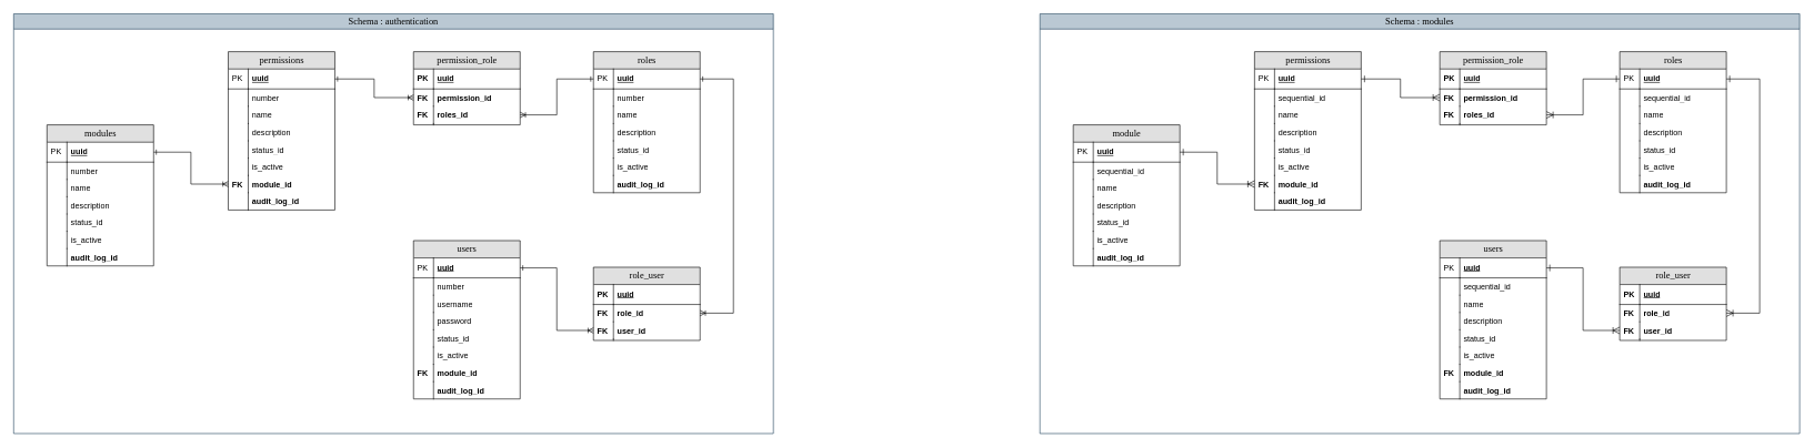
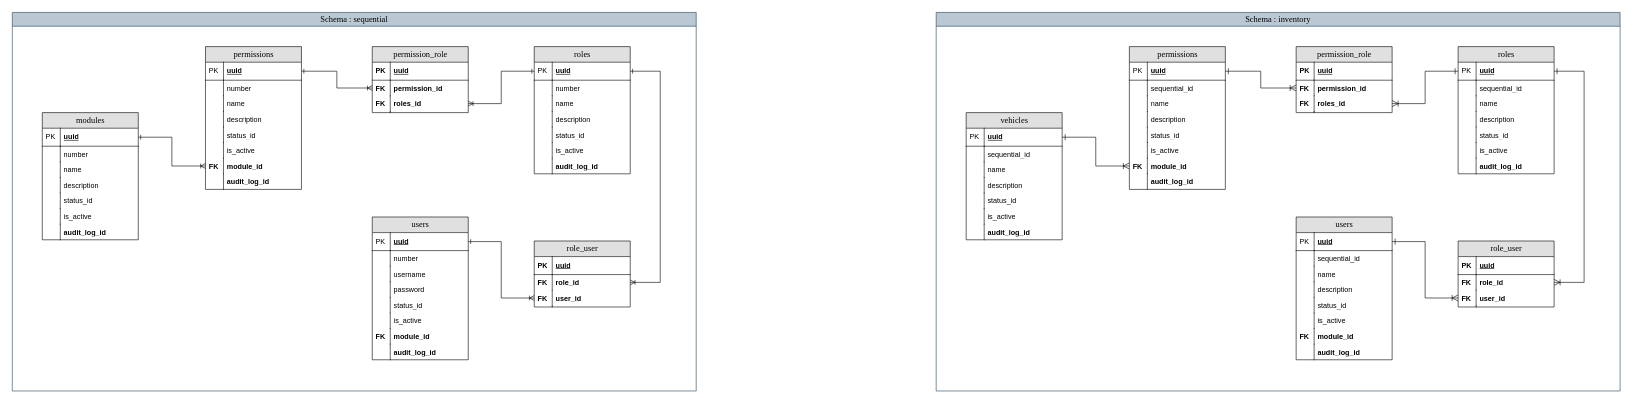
- <mxCell id="2" value="&lt;font face=&quot;Verdana&quot;&gt;&lt;span style=&quot;font-size: 14px; font-weight: 400; text-wrap: nowrap;&quot;&gt;Schema : authentication&lt;/span&gt;&lt;/font&gt;" style="swimlane;whiteSpace=wrap;html=1;fillColor=#bac8d3;strokeColor=#23445d;startSize=23;" parent="1" vertex="1"><mxGeometry x="20" y="20" width="1140" height="631" as="geometry"><mxRectangle x="40" y="110" width="210" height="30" as="alternateBounds" /></mxGeometry></mxCell>
+ <mxCell id="2" value="&lt;font face=&quot;Verdana&quot;&gt;&lt;span style=&quot;font-size: 14px; font-weight: 400; text-wrap: nowrap;&quot;&gt;Schema : sequential&lt;/span&gt;&lt;/font&gt;" style="swimlane;whiteSpace=wrap;html=1;fillColor=#bac8d3;strokeColor=#23445d;startSize=23;" parent="1" vertex="1"><mxGeometry x="20" y="20" width="1140" height="631" as="geometry"><mxRectangle x="40" y="110" width="210" height="30" as="alternateBounds" /></mxGeometry></mxCell>
- <mxCell id="90" value="&lt;font face=&quot;Verdana&quot;&gt;&lt;span style=&quot;font-size: 14px; font-weight: 400; text-wrap: nowrap;&quot;&gt;Schema : modules&lt;/span&gt;&lt;/font&gt;" style="swimlane;whiteSpace=wrap;html=1;fillColor=#bac8d3;strokeColor=#23445d;startSize=23;" vertex="1" parent="1"><mxGeometry x="1560" y="20" width="1140" height="631" as="geometry" /></mxCell>
+ <mxCell id="90" value="&lt;font face=&quot;Verdana&quot;&gt;&lt;span style=&quot;font-size: 14px; font-weight: 400; text-wrap: nowrap;&quot;&gt;Schema : inventory&lt;/span&gt;&lt;/font&gt;" style="swimlane;whiteSpace=wrap;html=1;fillColor=#bac8d3;strokeColor=#23445d;startSize=23;" vertex="1" parent="1"><mxGeometry x="1560" y="20" width="1140" height="631" as="geometry" /></mxCell>
- <mxCell id="162" value="module" style="swimlane;html=1;fontStyle=0;childLayout=stackLayout;horizontal=1;startSize=26;fillColor=#e0e0e0;horizontalStack=0;resizeParent=1;resizeLast=0;collapsible=1;marginBottom=0;swimlaneFillColor=#ffffff;align=center;rounded=0;shadow=0;comic=0;labelBackgroundColor=none;strokeWidth=1;fontFamily=Verdana;fontSize=14" vertex="1" parent="90"><mxGeometry x="50" y="167" width="160" height="212" as="geometry" /></mxCell>
+ <mxCell id="162" value="vehicles" style="swimlane;html=1;fontStyle=0;childLayout=stackLayout;horizontal=1;startSize=26;fillColor=#e0e0e0;horizontalStack=0;resizeParent=1;resizeLast=0;collapsible=1;marginBottom=0;swimlaneFillColor=#ffffff;align=center;rounded=0;shadow=0;comic=0;labelBackgroundColor=none;strokeWidth=1;fontFamily=Verdana;fontSize=14" vertex="1" parent="90"><mxGeometry x="50" y="167" width="160" height="212" as="geometry" /></mxCell>
